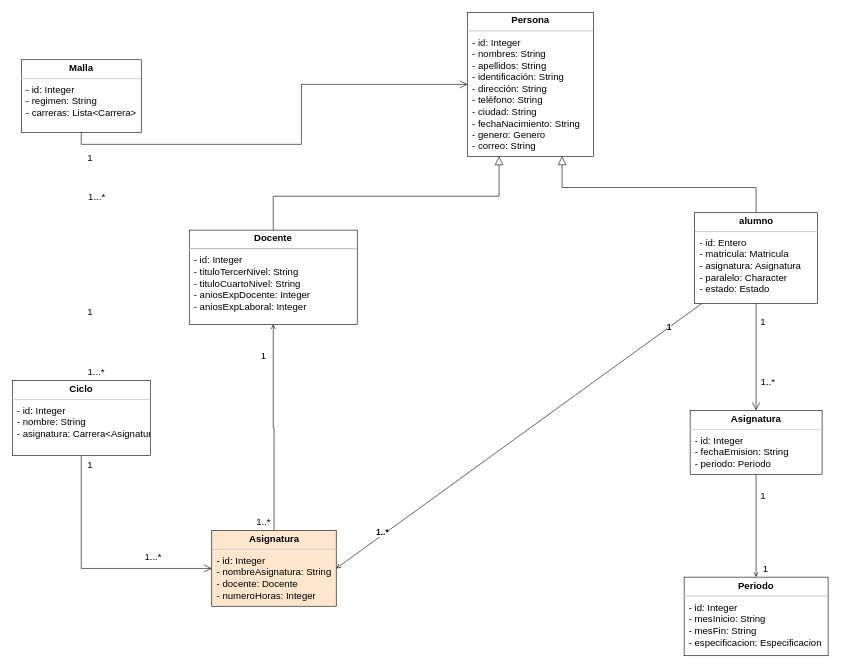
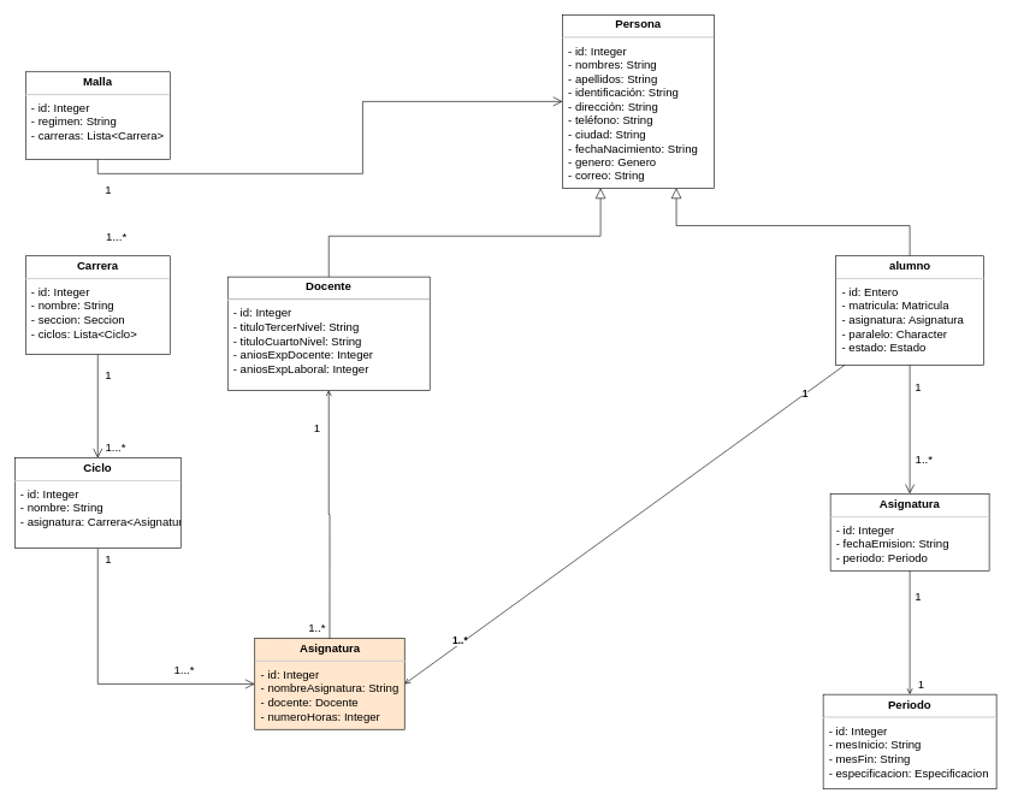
+ <mxCell id="7" value="&lt;p style=&quot;margin: 4px 0px 0px ; text-align: center ; font-size: 16px&quot;&gt;&lt;b&gt;Carrera&lt;/b&gt;&lt;/p&gt;&lt;hr style=&quot;font-size: 16px&quot;&gt;&lt;p style=&quot;margin: 0px 0px 0px 8px ; font-size: 16px&quot;&gt;- id: Integer&lt;/p&gt;&lt;p style=&quot;margin: 0px 0px 0px 8px ; font-size: 16px&quot;&gt;- nombre: String&lt;/p&gt;&lt;p style=&quot;margin: 0px 0px 0px 8px ; font-size: 16px&quot;&gt;- seccion: Seccion&lt;/p&gt;&lt;p style=&quot;margin: 0px 0px 0px 8px ; font-size: 16px&quot;&gt;- ciclos: Lista&amp;lt;Ciclo&amp;gt;&lt;/p&gt;" style="verticalAlign=top;align=left;overflow=fill;fontSize=12;fontFamily=Helvetica;html=1;" parent="1" vertex="1"><mxGeometry x="35" y="354" width="200" height="136" as="geometry" /></mxCell>
+ <mxCell id="6" style="edgeStyle=orthogonalEdgeStyle;rounded=0;orthogonalLoop=1;jettySize=auto;html=1;exitX=0.5;exitY=1;exitDx=0;exitDy=0;endArrow=open;endFill=0;endSize=11;" parent="1" source="7" target="9" edge="1"><mxGeometry relative="1" as="geometry" /></mxCell>
